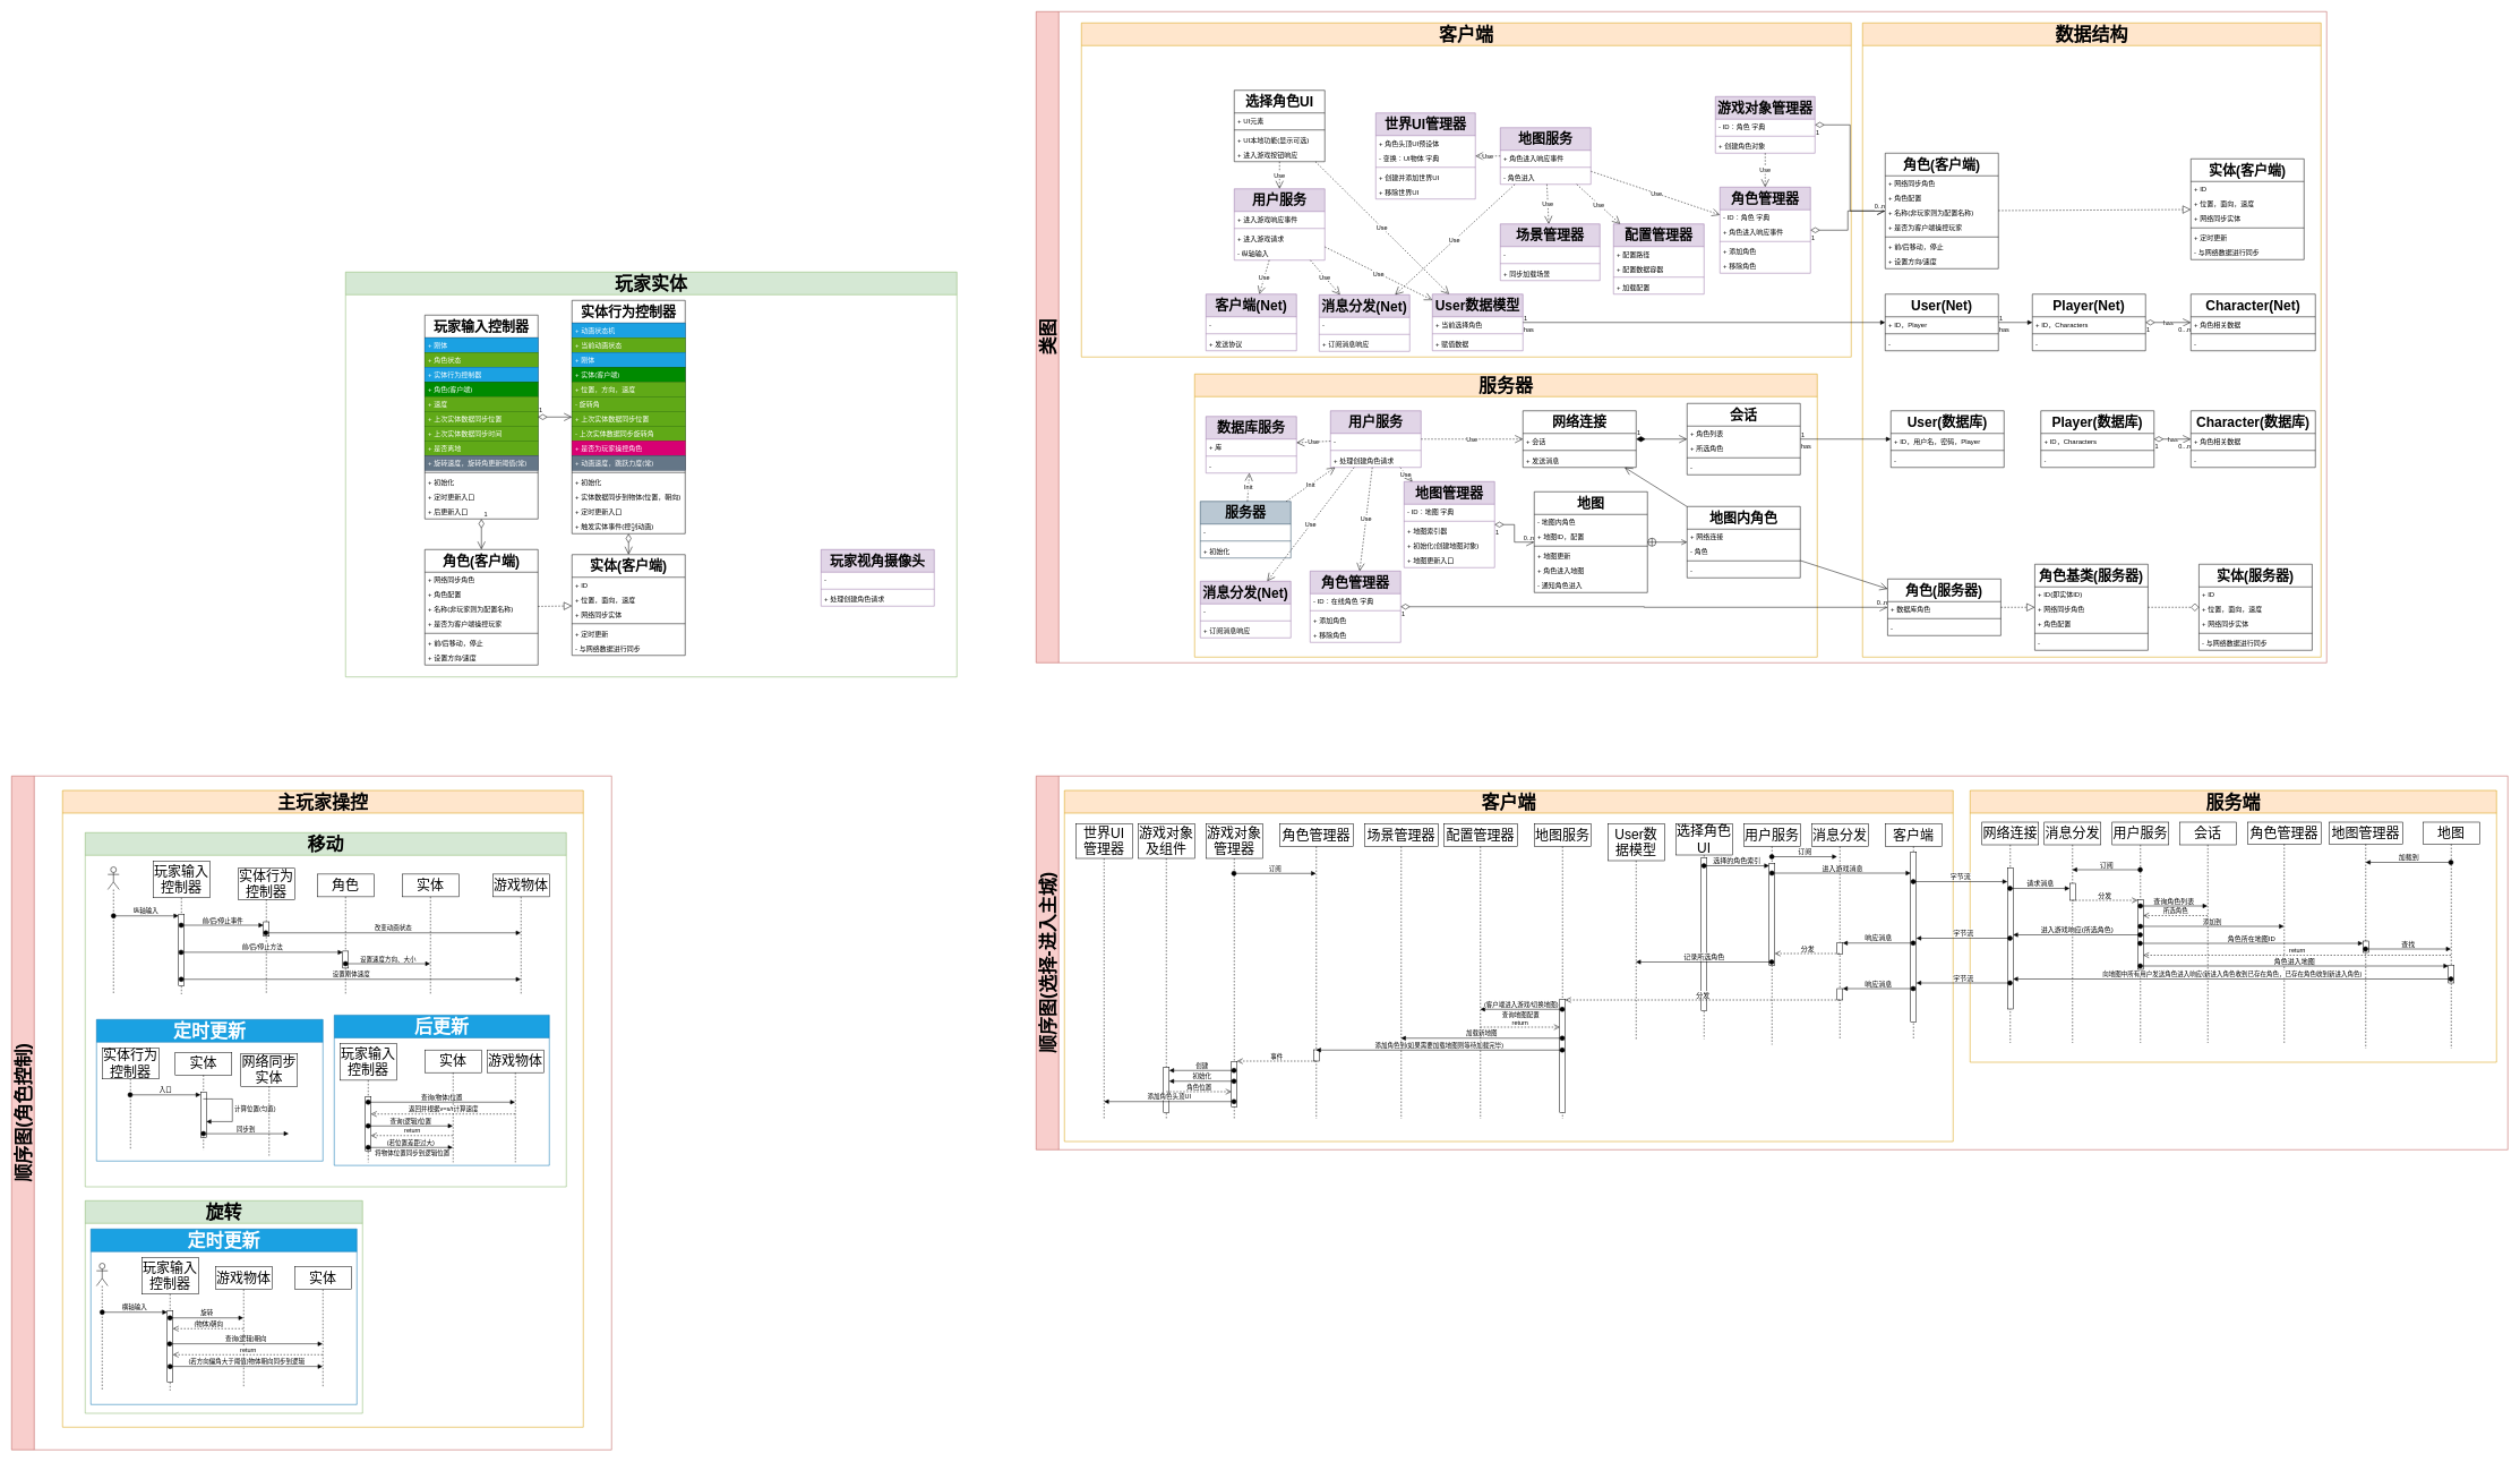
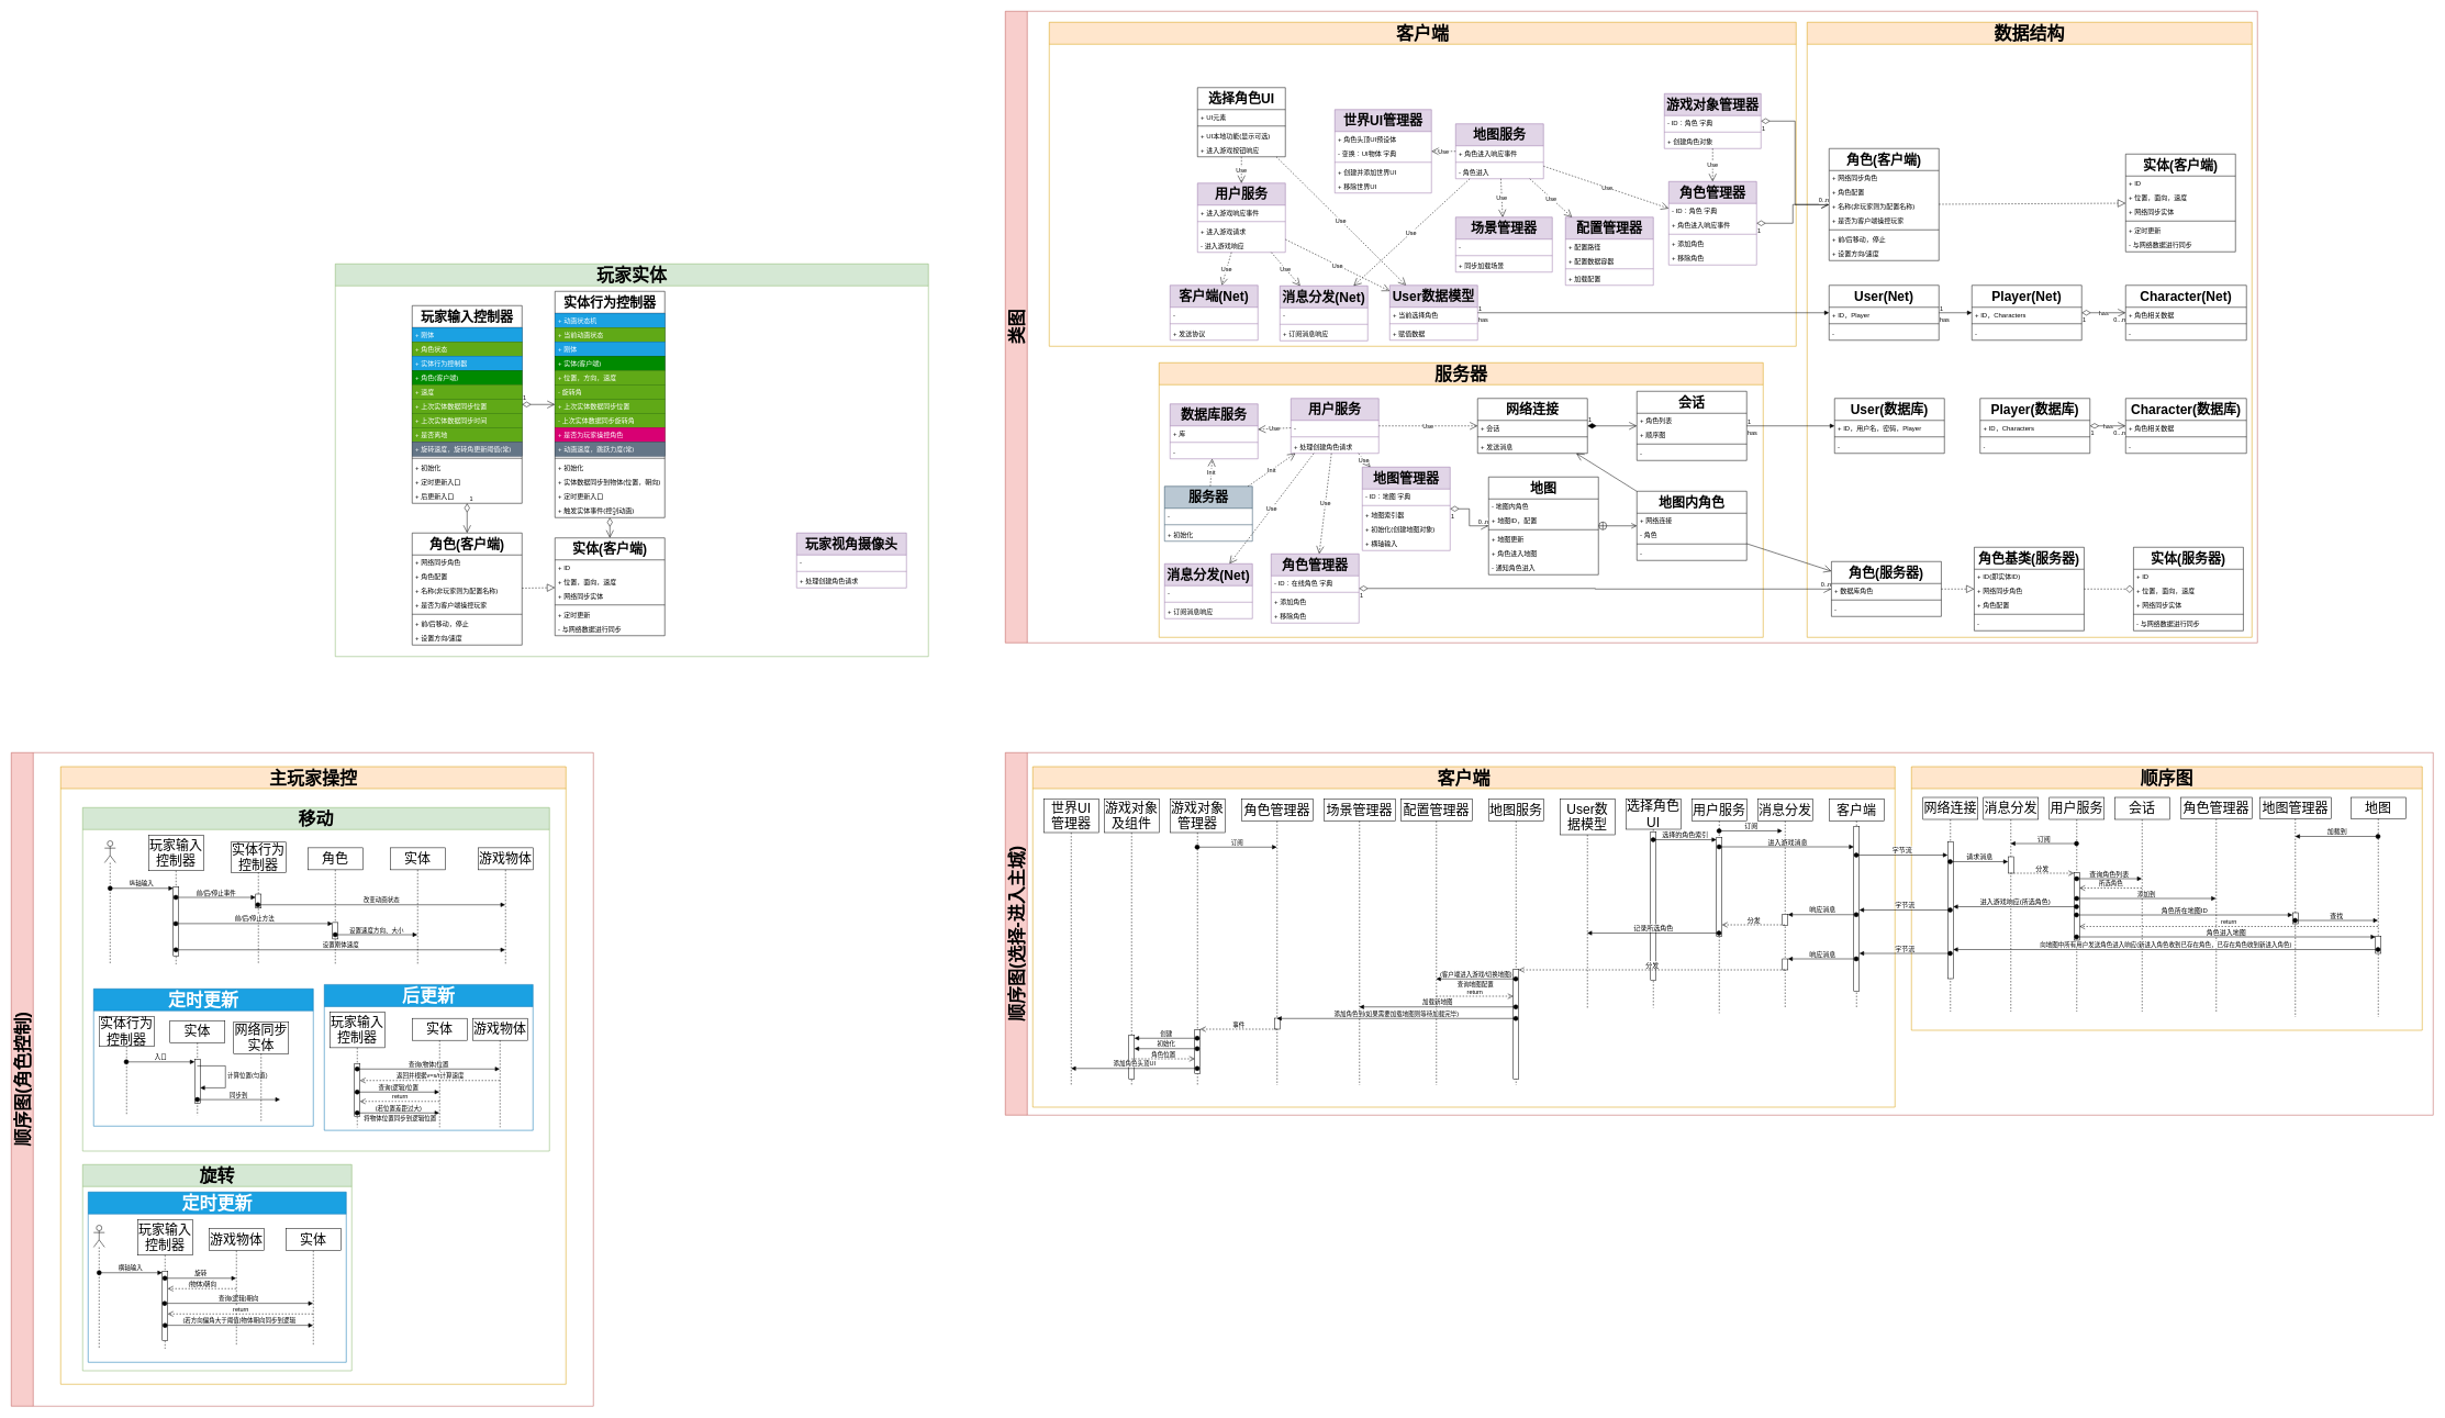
- <mxCell id="75" value="- 纵轴输入" style="text;strokeColor=none;fillColor=none;align=left;verticalAlign=top;spacingLeft=4;spacingRight=4;overflow=hidden;rotatable=0;points=[[0,0.5],[1,0.5]];portConstraint=eastwest;whiteSpace=wrap;html=1;" parent="71" vertex="1"><mxGeometry y="100" width="160" height="26" as="geometry" /></mxCell>
+ <mxCell id="75" value="- 进入游戏响应" style="text;strokeColor=none;fillColor=none;align=left;verticalAlign=top;spacingLeft=4;spacingRight=4;overflow=hidden;rotatable=0;points=[[0,0.5],[1,0.5]];portConstraint=eastwest;whiteSpace=wrap;html=1;" parent="71" vertex="1"><mxGeometry y="100" width="160" height="26" as="geometry" /></mxCell>
- <mxCell id="25" value="+ 所选角色" style="text;strokeColor=none;fillColor=none;align=left;verticalAlign=top;spacingLeft=4;spacingRight=4;overflow=hidden;rotatable=0;points=[[0,0.5],[1,0.5]];portConstraint=eastwest;whiteSpace=wrap;html=1;" vertex="1" parent="23"><mxGeometry y="66" width="200" height="26" as="geometry" /></mxCell>
+ <mxCell id="25" value="+ 顺序图" style="text;strokeColor=none;fillColor=none;align=left;verticalAlign=top;spacingLeft=4;spacingRight=4;overflow=hidden;rotatable=0;points=[[0,0.5],[1,0.5]];portConstraint=eastwest;whiteSpace=wrap;html=1;" vertex="1" parent="23"><mxGeometry y="66" width="200" height="26" as="geometry" /></mxCell>
- <mxCell id="40" value="+ 地图更新入口" style="text;strokeColor=none;fillColor=none;align=left;verticalAlign=top;spacingLeft=4;spacingRight=4;overflow=hidden;rotatable=0;points=[[0,0.5],[1,0.5]];portConstraint=eastwest;whiteSpace=wrap;html=1;" vertex="1" parent="35"><mxGeometry y="126" width="160" height="26" as="geometry" /></mxCell>
+ <mxCell id="40" value="+ 横轴输入" style="text;strokeColor=none;fillColor=none;align=left;verticalAlign=top;spacingLeft=4;spacingRight=4;overflow=hidden;rotatable=0;points=[[0,0.5],[1,0.5]];portConstraint=eastwest;whiteSpace=wrap;html=1;" vertex="1" parent="35"><mxGeometry y="126" width="160" height="26" as="geometry" /></mxCell>
- <mxCell id="210" value="服务端" style="swimlane;whiteSpace=wrap;html=1;fontSize=32;startSize=40;fillColor=#ffe6cc;strokeColor=#d79b00;" parent="209" vertex="1"><mxGeometry x="1650" y="25.5" width="930" height="480" as="geometry" /></mxCell>
+ <mxCell id="210" value="顺序图" style="swimlane;whiteSpace=wrap;html=1;fontSize=32;startSize=40;fillColor=#ffe6cc;strokeColor=#d79b00;" parent="209" vertex="1"><mxGeometry x="1650" y="25.5" width="930" height="480" as="geometry" /></mxCell>
